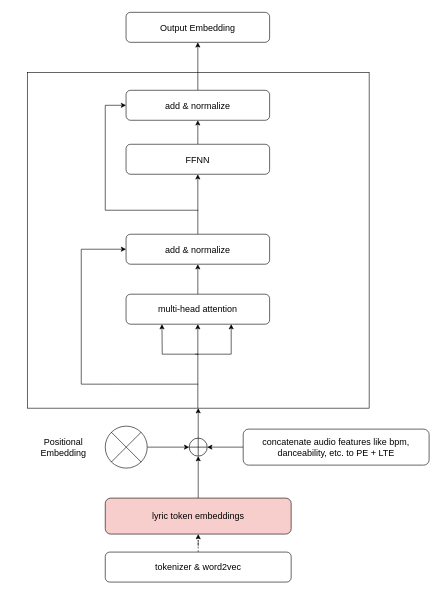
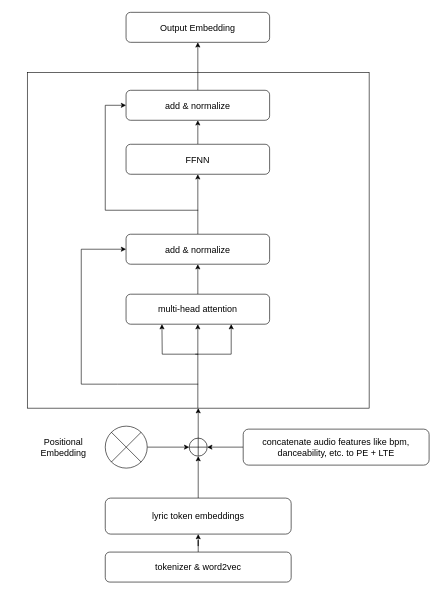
- <mxCell id="3" value="&lt;font style=&quot;font-size: 15px;&quot;&gt;lyric token embeddings&lt;/font&gt;" style="rounded=1;whiteSpace=wrap;html=1;fillColor=#f8cecc;" parent="1" vertex="1"><mxGeometry x="175" y="830" width="310" height="60" as="geometry" /></mxCell>
+ <mxCell id="3" value="&lt;font style=&quot;font-size: 15px;&quot;&gt;lyric token embeddings&lt;/font&gt;" style="rounded=1;whiteSpace=wrap;html=1;" parent="1" vertex="1"><mxGeometry x="175" y="830" width="310" height="60" as="geometry" /></mxCell>
- <mxCell id="26" value="" style="edgeStyle=orthogonalEdgeStyle;rounded=0;orthogonalLoop=1;jettySize=auto;html=1;dashed=1;" parent="1" source="27" target="3" edge="1"><mxGeometry relative="1" as="geometry" /></mxCell>
+ <mxCell id="26" value="" style="edgeStyle=orthogonalEdgeStyle;rounded=0;orthogonalLoop=1;jettySize=auto;html=1;" parent="1" source="27" target="3" edge="1"><mxGeometry relative="1" as="geometry" /></mxCell>
